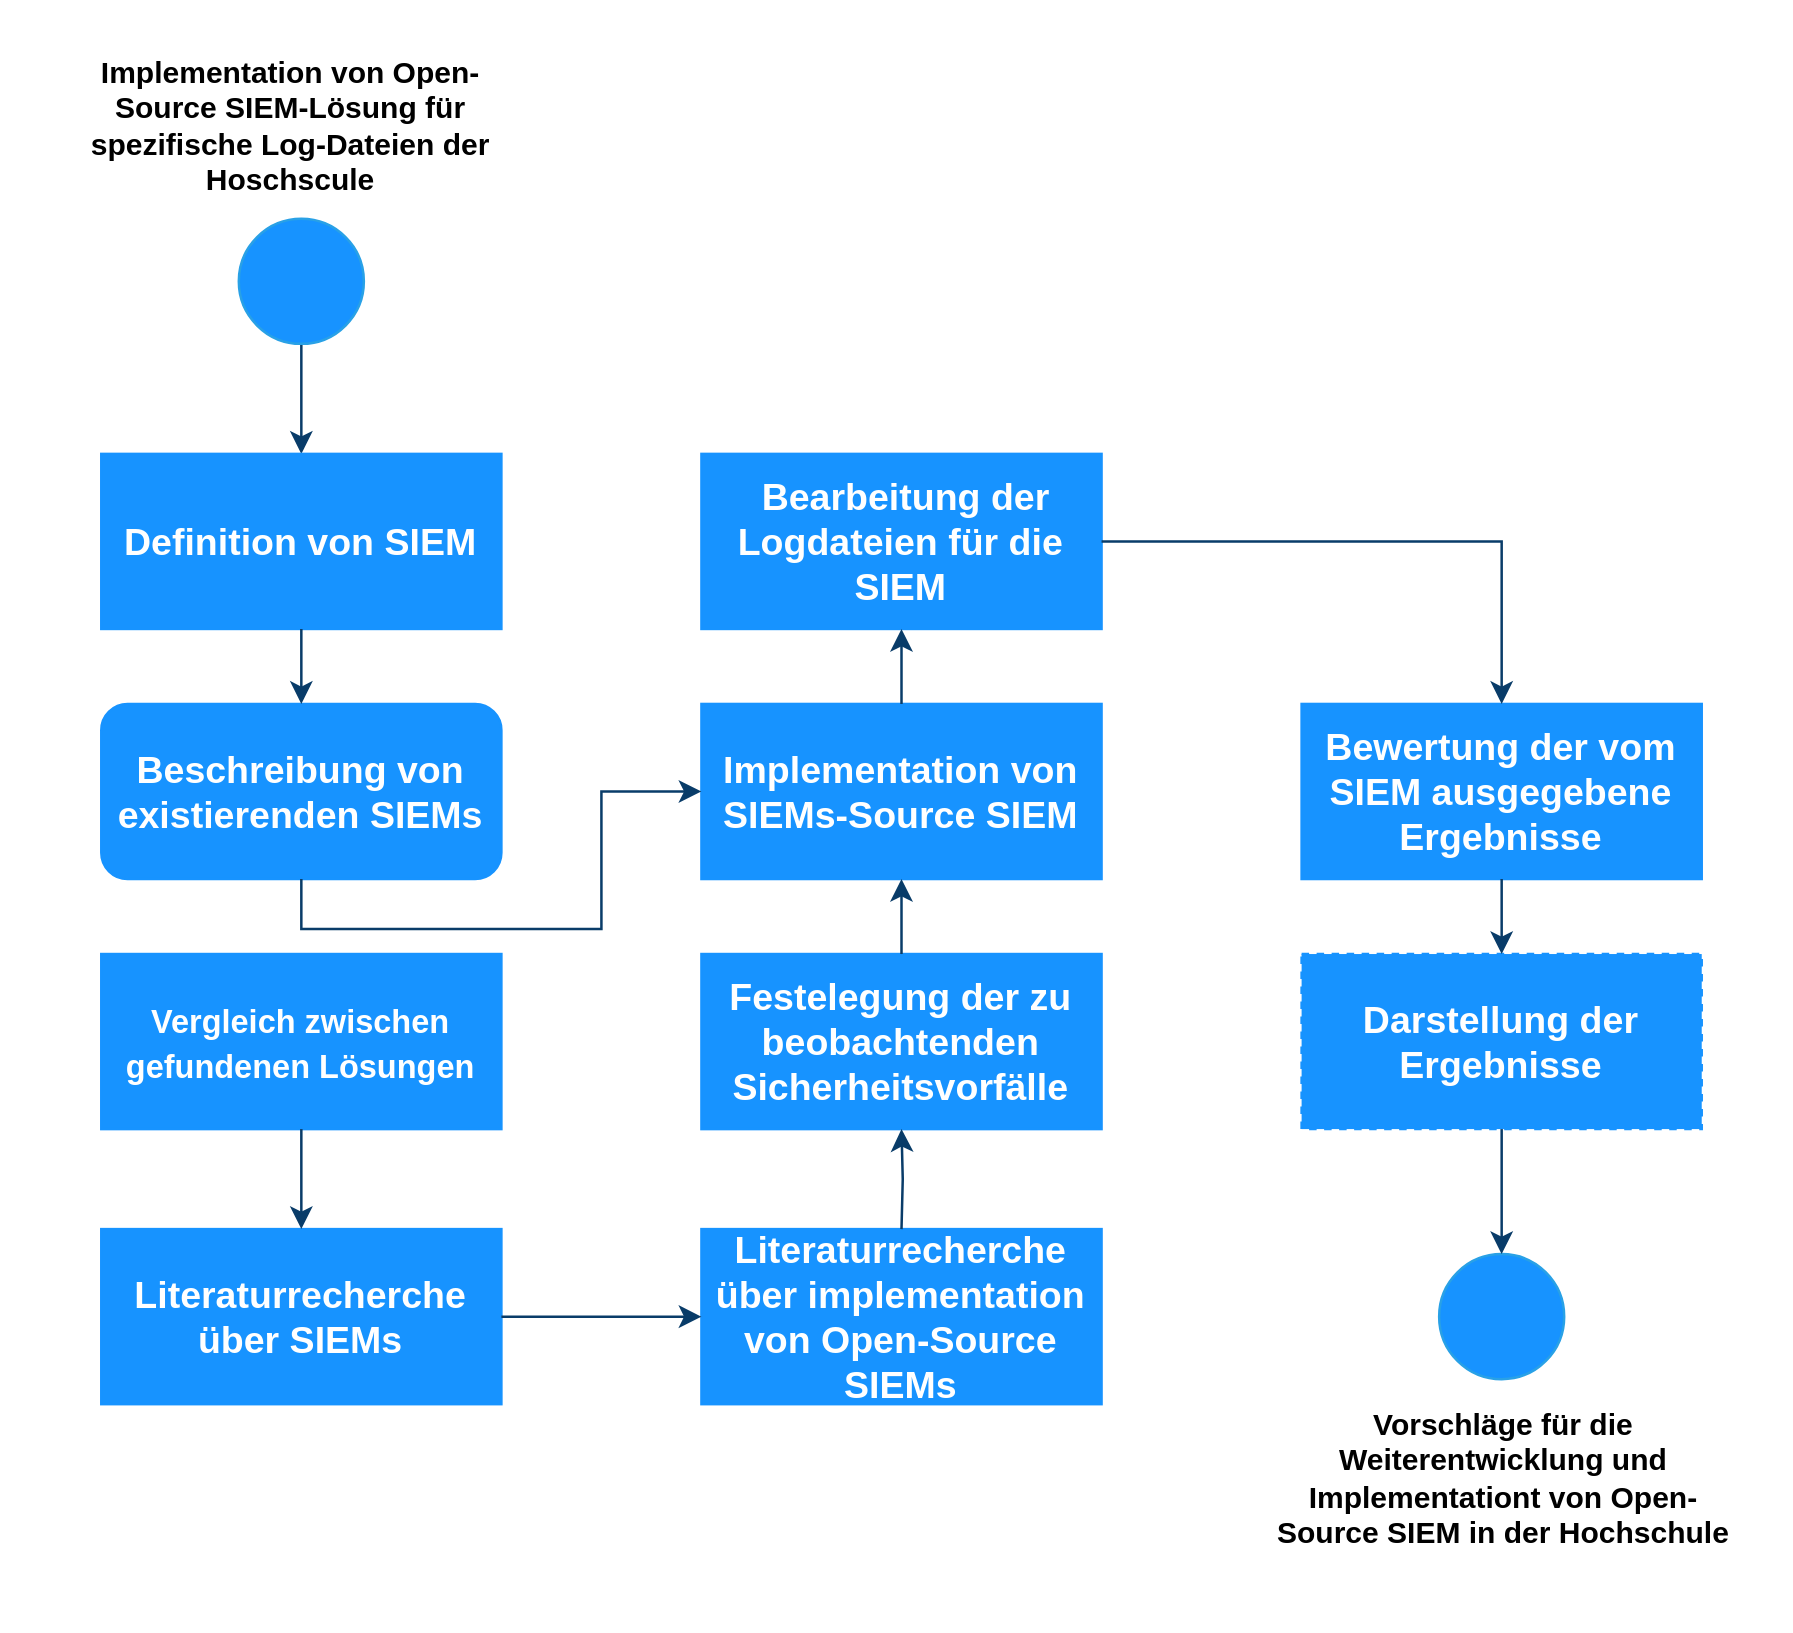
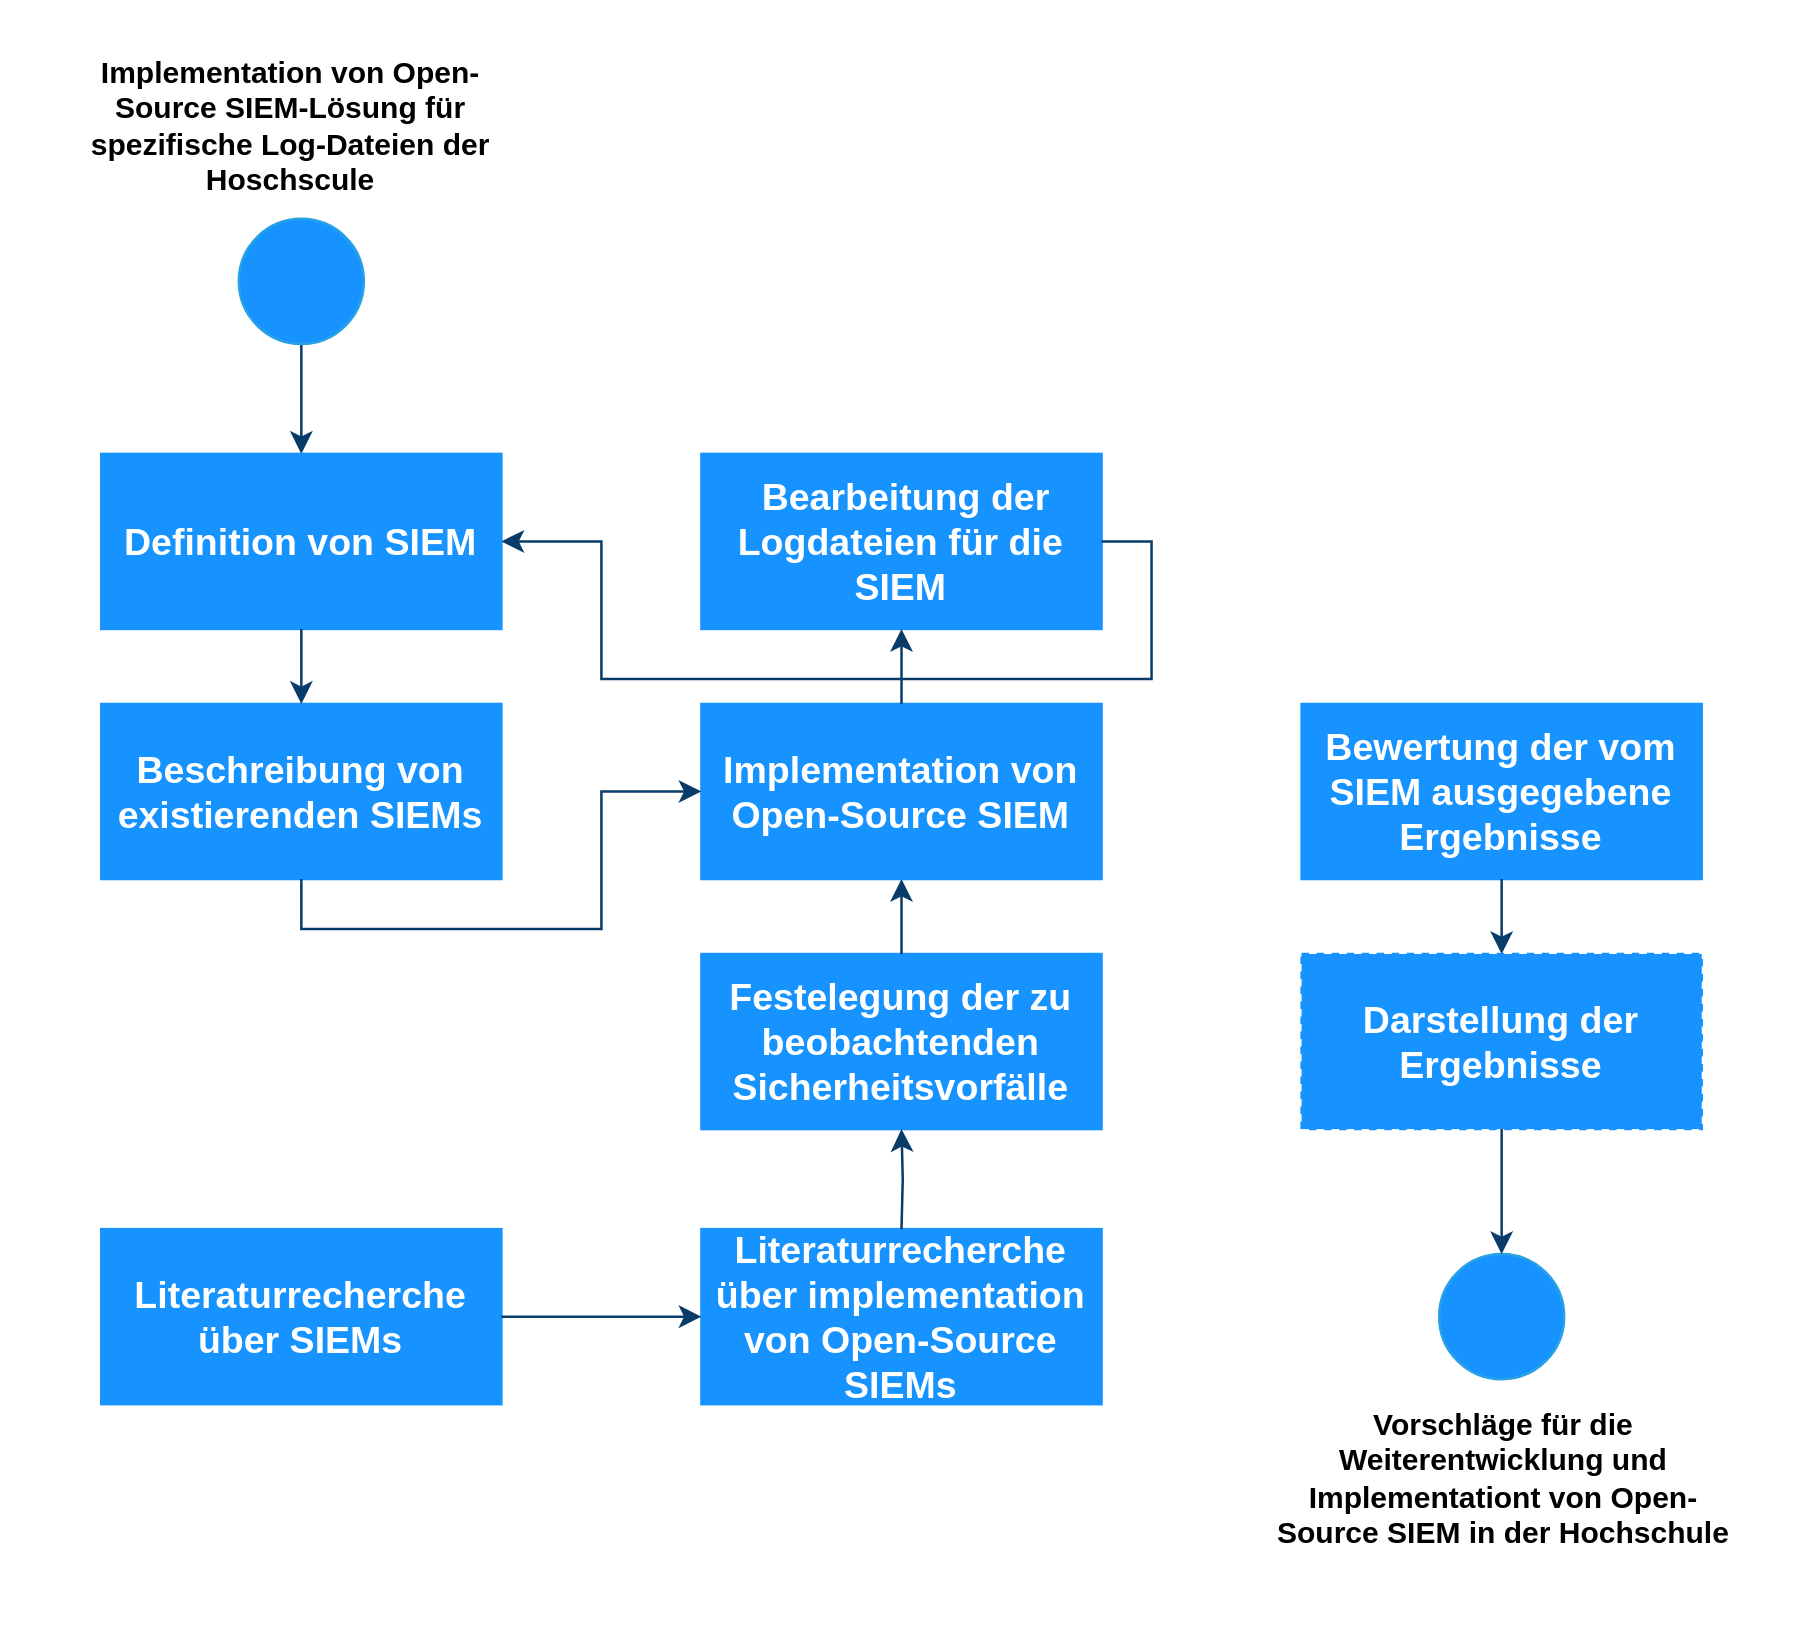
- <mxCell id="24" style="edgeStyle=orthogonalEdgeStyle;rounded=0;orthogonalLoop=1;jettySize=auto;html=1;strokeColor=#093C69;exitX=1;exitY=0.5;exitDx=0;exitDy=0;entryX=0.5;entryY=0;entryDx=0;entryDy=0;" edge="1" parent="1" source="12" target="11"><mxGeometry relative="1" as="geometry"><mxPoint x="370" y="291" as="sourcePoint" /><mxPoint x="370" y="261" as="targetPoint" /></mxGeometry></mxCell>
+ <mxCell id="24" style="edgeStyle=orthogonalEdgeStyle;rounded=0;orthogonalLoop=1;jettySize=auto;html=1;strokeColor=#093C69;exitX=1;exitY=0.5;exitDx=0;exitDy=0;" edge="1" parent="1" source="12" target="5"><mxGeometry relative="1" as="geometry"><mxPoint x="370" y="291" as="sourcePoint" /><mxPoint x="370" y="261" as="targetPoint" /></mxGeometry></mxCell>
- <mxCell id="6" value="&lt;font style=&quot;font-size: 13px;&quot; color=&quot;#ffffff&quot;&gt;&lt;b&gt;&lt;font style=&quot;font-size: 14px;&quot;&gt;&lt;font style=&quot;font-size: 15px;&quot;&gt;&lt;font style=&quot;font-size: 15px;&quot;&gt;Beschreibung von existierenden SIEMs&lt;br&gt;&lt;/font&gt;&lt;/font&gt;&lt;/font&gt;&lt;/b&gt;&lt;/font&gt;" style="whiteSpace=wrap;html=1;fillColor=#1793FF;strokeColor=#1793FF;rounded=1;" vertex="1" parent="1"><mxGeometry x="40" y="281" width="160" height="70" as="geometry" /></mxCell>
+ <mxCell id="6" value="&lt;font style=&quot;font-size: 13px;&quot; color=&quot;#ffffff&quot;&gt;&lt;b&gt;&lt;font style=&quot;font-size: 14px;&quot;&gt;&lt;font style=&quot;font-size: 15px;&quot;&gt;&lt;font style=&quot;font-size: 15px;&quot;&gt;Beschreibung von existierenden SIEMs&lt;br&gt;&lt;/font&gt;&lt;/font&gt;&lt;/font&gt;&lt;/b&gt;&lt;/font&gt;" style="rounded=0;whiteSpace=wrap;html=1;fillColor=#1793FF;strokeColor=#1793FF;" vertex="1" parent="1"><mxGeometry x="40" y="281" width="160" height="70" as="geometry" /></mxCell>
- <mxCell id="10" value="&lt;div style=&quot;font-size: 15px;&quot;&gt;&lt;font style=&quot;font-size: 15px;&quot; color=&quot;#ffffff&quot;&gt;&lt;b&gt;Implementation von &lt;br&gt;&lt;/b&gt;&lt;/font&gt;&lt;/div&gt;&lt;div style=&quot;font-size: 15px;&quot;&gt;&lt;font style=&quot;font-size: 15px;&quot; color=&quot;#ffffff&quot;&gt;&lt;b&gt;SIEMs-Source SIEM&lt;/b&gt;&lt;/font&gt;&lt;/div&gt;" style="rounded=0;whiteSpace=wrap;html=1;fillColor=#1793FF;strokeColor=#1793FF;" vertex="1" parent="1"><mxGeometry x="280" y="281" width="160" height="70" as="geometry" /></mxCell>
+ <mxCell id="10" value="&lt;div style=&quot;font-size: 15px;&quot;&gt;&lt;font style=&quot;font-size: 15px;&quot; color=&quot;#ffffff&quot;&gt;&lt;b&gt;Implementation von &lt;br&gt;&lt;/b&gt;&lt;/font&gt;&lt;/div&gt;&lt;div style=&quot;font-size: 15px;&quot;&gt;&lt;font style=&quot;font-size: 15px;&quot; color=&quot;#ffffff&quot;&gt;&lt;b&gt;Open-Source SIEM&lt;/b&gt;&lt;/font&gt;&lt;/div&gt;" style="rounded=0;whiteSpace=wrap;html=1;fillColor=#1793FF;strokeColor=#1793FF;" vertex="1" parent="1"><mxGeometry x="280" y="281" width="160" height="70" as="geometry" /></mxCell>
- <mxCell id="7" value="&lt;font color=&quot;#ffffff&quot;&gt;&lt;b&gt;&lt;font style=&quot;font-size: 13px;&quot;&gt;&lt;font style=&quot;font-size: 14px;&quot;&gt;&lt;font style=&quot;font-size: 15px;&quot;&gt;&lt;font style=&quot;font-size: 14px;&quot;&gt;&lt;font style=&quot;font-size: 13px;&quot;&gt;Vergleich zwischen gefundenen Lösungen&lt;/font&gt;&lt;/font&gt;&lt;/font&gt;&lt;/font&gt;&lt;/font&gt;&lt;/b&gt;&lt;/font&gt;&lt;font style=&quot;font-size: 13px;&quot; color=&quot;#ffffff&quot;&gt;&lt;b&gt;&lt;font style=&quot;font-size: 14px;&quot;&gt;&lt;font style=&quot;font-size: 15px;&quot;&gt;&lt;font style=&quot;font-size: 15px;&quot;&gt;&lt;br&gt;&lt;/font&gt;&lt;/font&gt;&lt;/font&gt;&lt;/b&gt;&lt;/font&gt;" style="rounded=0;whiteSpace=wrap;html=1;fillColor=#1793FF;strokeColor=#1793FF;" vertex="1" parent="1"><mxGeometry x="40" y="381" width="160" height="70" as="geometry" /></mxCell>
- <mxCell id="19" style="edgeStyle=orthogonalEdgeStyle;rounded=0;orthogonalLoop=1;jettySize=auto;html=1;strokeColor=#093C69;exitX=0.5;exitY=1;exitDx=0;exitDy=0;entryX=0.5;entryY=0;entryDx=0;entryDy=0;" edge="1" parent="1" source="7" target="8"><mxGeometry relative="1" as="geometry"><mxPoint x="130" y="361" as="sourcePoint" /><mxPoint x="130" y="391" as="targetPoint" /></mxGeometry></mxCell>
